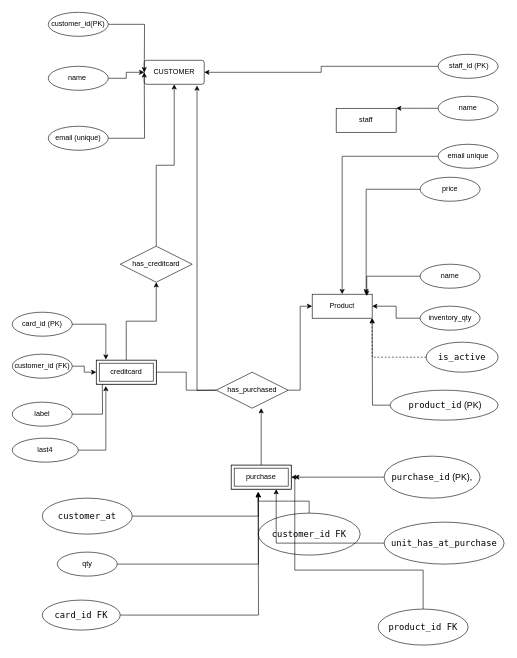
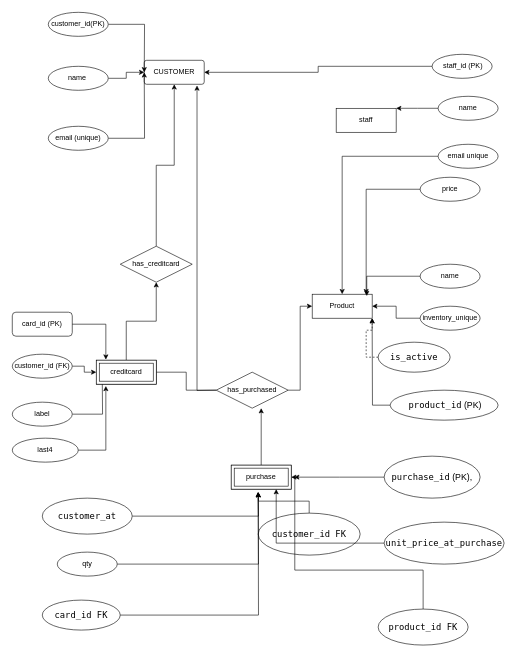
- <mxCell id="21" value="&amp;nbsp;staff_id (PK)" style="ellipse;whiteSpace=wrap;html=1;align=center;" vertex="1" parent="1"><mxGeometry x="730" y="90" width="100" height="40" as="geometry" /></mxCell>
+ <mxCell id="21" value="&amp;nbsp;staff_id (PK)" style="ellipse;whiteSpace=wrap;html=1;align=center;" vertex="1" parent="1"><mxGeometry x="720" y="90" width="100" height="40" as="geometry" /></mxCell>
- <mxCell id="32" value="inventory_qty" style="ellipse;whiteSpace=wrap;html=1;align=center;" vertex="1" parent="1"><mxGeometry x="700" y="510" width="100" height="40" as="geometry" /></mxCell>
+ <mxCell id="32" value="inventory_unique" style="ellipse;whiteSpace=wrap;html=1;align=center;" vertex="1" parent="1"><mxGeometry x="700" y="510" width="100" height="40" as="geometry" /></mxCell>
- <mxCell id="11" value="card_id (PK)" style="ellipse;whiteSpace=wrap;html=1;align=center;" vertex="1" parent="1"><mxGeometry x="20" y="520" width="100" height="40" as="geometry" /></mxCell>
+ <mxCell id="11" value="card_id (PK)" style="whiteSpace=wrap;html=1;align=center;rounded=1;" vertex="1" parent="1"><mxGeometry x="20" y="520" width="100" height="40" as="geometry" /></mxCell>
- <mxCell id="34" value="&lt;span id=&quot;docs-internal-guid-151cb40c-7fff-f112-60cf-f37c11516376&quot;&gt;&lt;span style=&quot;font-size: 11pt; font-family: &amp;quot;Roboto Mono&amp;quot;, monospace; color: rgb(0, 0, 0); background-color: transparent; font-variant-numeric: normal; font-variant-east-asian: normal; font-variant-alternates: normal; font-variant-position: normal; font-variant-emoji: normal; vertical-align: baseline; white-space-collapse: preserve;&quot;&gt;is_active&lt;/span&gt;&lt;/span&gt;" style="ellipse;whiteSpace=wrap;html=1;align=center;" vertex="1" parent="1"><mxGeometry x="710" y="570" width="120" height="50" as="geometry" /></mxCell>
+ <mxCell id="34" value="&lt;span id=&quot;docs-internal-guid-151cb40c-7fff-f112-60cf-f37c11516376&quot;&gt;&lt;span style=&quot;font-size: 11pt; font-family: &amp;quot;Roboto Mono&amp;quot;, monospace; color: rgb(0, 0, 0); background-color: transparent; font-variant-numeric: normal; font-variant-east-asian: normal; font-variant-alternates: normal; font-variant-position: normal; font-variant-emoji: normal; vertical-align: baseline; white-space-collapse: preserve;&quot;&gt;is_active&lt;/span&gt;&lt;/span&gt;" style="ellipse;whiteSpace=wrap;html=1;align=center;" vertex="1" parent="1"><mxGeometry x="630" y="570" width="120" height="50" as="geometry" /></mxCell>
- <mxCell id="49" value="&lt;span id=&quot;docs-internal-guid-6f944268-7fff-6517-c710-9ed822020281&quot;&gt;&lt;span style=&quot;font-size: 11pt; font-family: &amp;quot;Roboto Mono&amp;quot;, monospace; color: rgb(0, 0, 0); background-color: transparent; font-variant-numeric: normal; font-variant-east-asian: normal; font-variant-alternates: normal; font-variant-position: normal; font-variant-emoji: normal; vertical-align: baseline; white-space-collapse: preserve;&quot;&gt;unit_has_at_purchase&lt;/span&gt;&lt;/span&gt;" style="ellipse;whiteSpace=wrap;html=1;align=center;" vertex="1" parent="1"><mxGeometry x="640" y="870" width="200" height="70" as="geometry" /></mxCell>
+ <mxCell id="49" value="&lt;span id=&quot;docs-internal-guid-6f944268-7fff-6517-c710-9ed822020281&quot;&gt;&lt;span style=&quot;font-size: 11pt; font-family: &amp;quot;Roboto Mono&amp;quot;, monospace; color: rgb(0, 0, 0); background-color: transparent; font-variant-numeric: normal; font-variant-east-asian: normal; font-variant-alternates: normal; font-variant-position: normal; font-variant-emoji: normal; vertical-align: baseline; white-space-collapse: preserve;&quot;&gt;unit_price_at_purchase&lt;/span&gt;&lt;/span&gt;" style="ellipse;whiteSpace=wrap;html=1;align=center;" vertex="1" parent="1"><mxGeometry x="640" y="870" width="200" height="70" as="geometry" /></mxCell>
